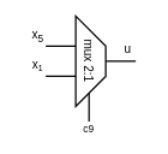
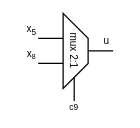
- <mxCell id="7" value="&lt;font style=&quot;font-size: 8px;&quot;&gt;x&lt;/font&gt;&lt;font style=&quot;font-size: 6.667px;&quot;&gt;&lt;sub&gt;1&lt;/sub&gt;&lt;/font&gt;" style="text;html=1;align=center;verticalAlign=middle;whiteSpace=wrap;rounded=0;" vertex="1" parent="1"><mxGeometry x="20" y="40" width="10" as="geometry" /></mxCell>
+ <mxCell id="7" value="&lt;font style=&quot;font-size: 8px;&quot;&gt;x&lt;/font&gt;&lt;font style=&quot;font-size: 6.667px;&quot;&gt;&lt;sub&gt;8&lt;/sub&gt;&lt;/font&gt;" style="text;html=1;align=center;verticalAlign=middle;whiteSpace=wrap;rounded=0;" vertex="1" parent="1"><mxGeometry x="20" y="40" width="10" as="geometry" /></mxCell>
